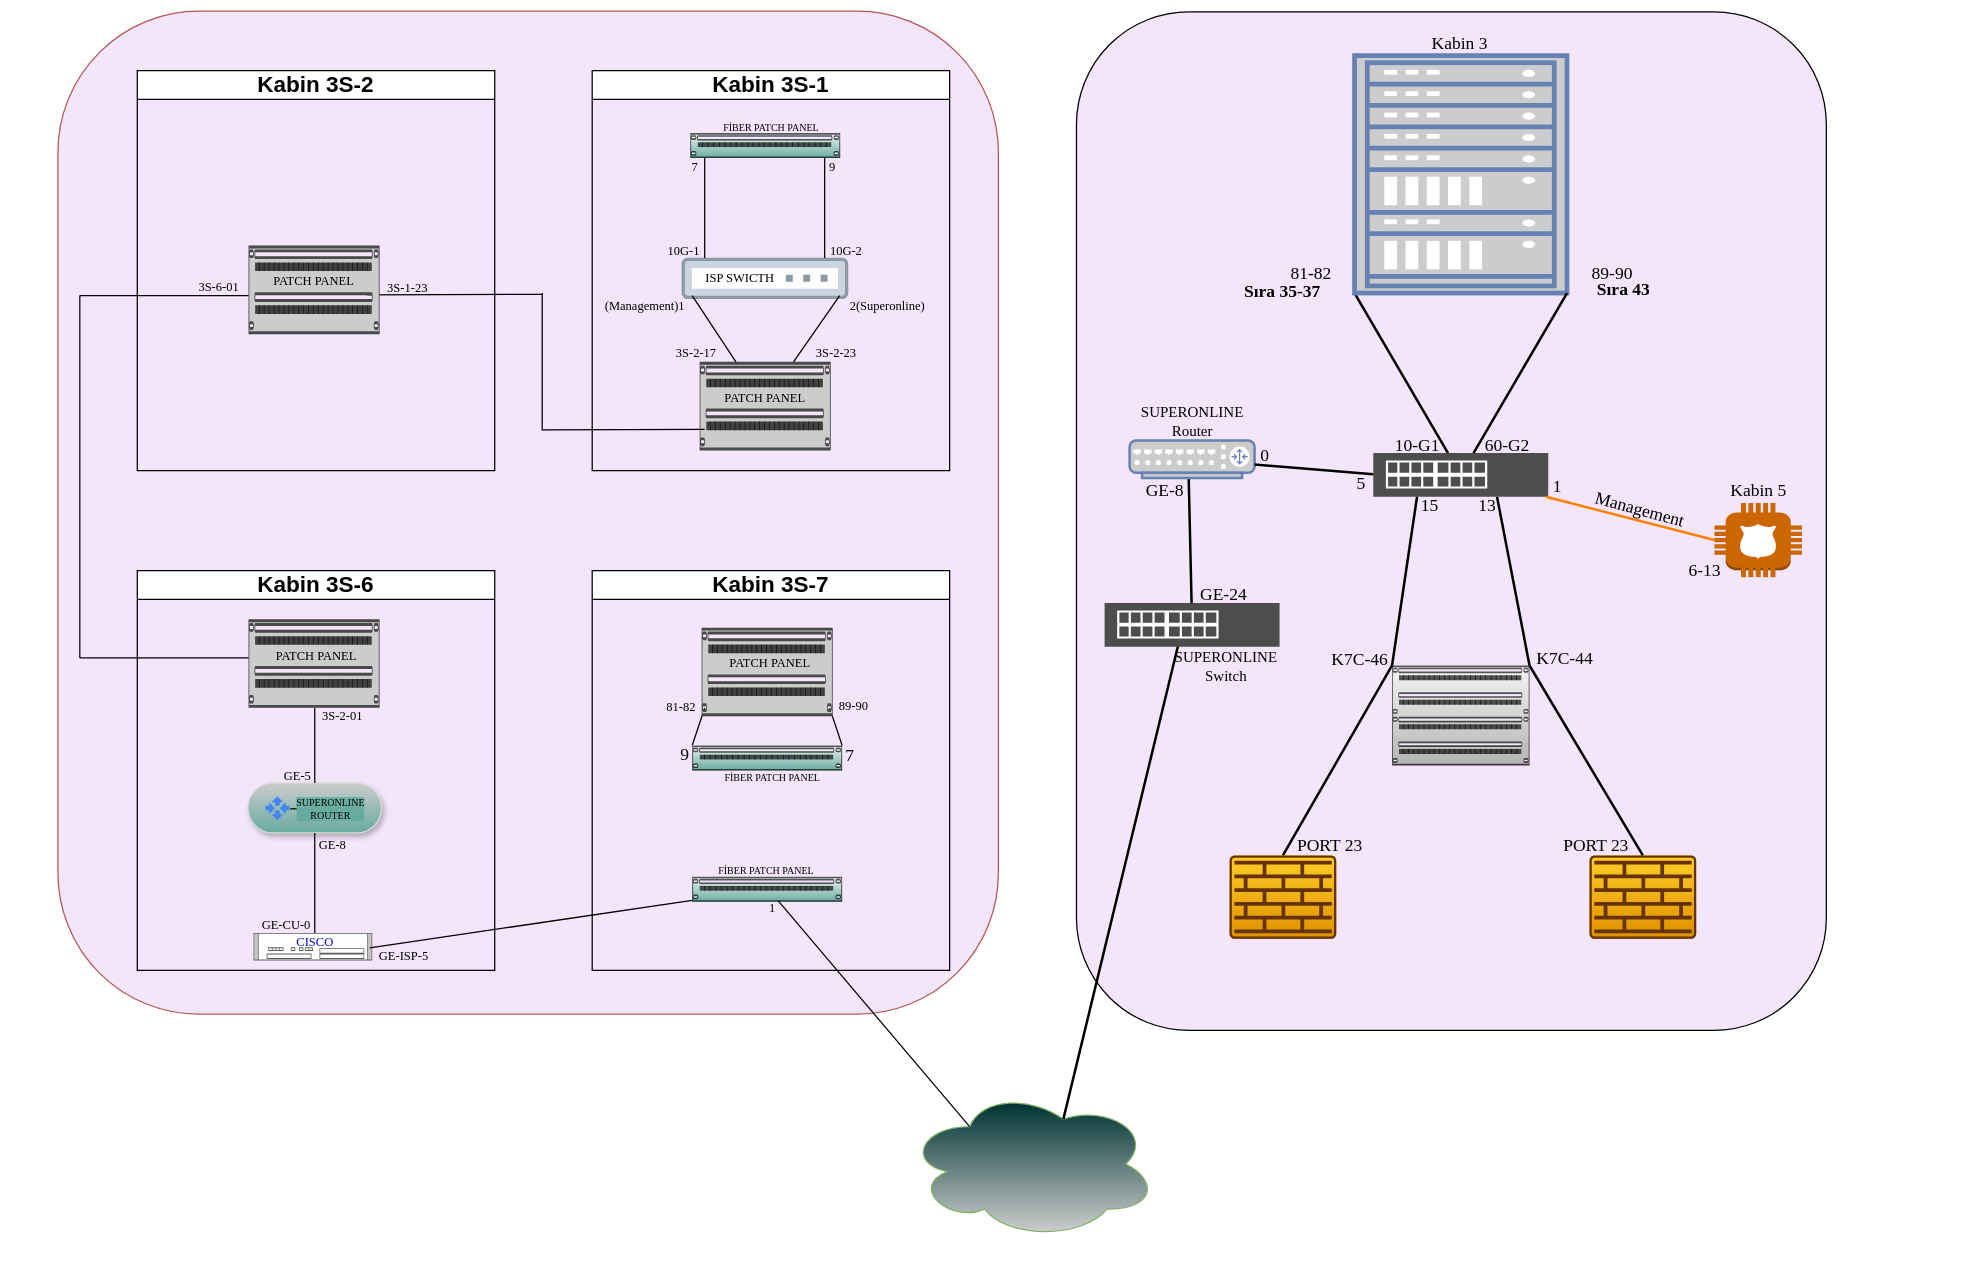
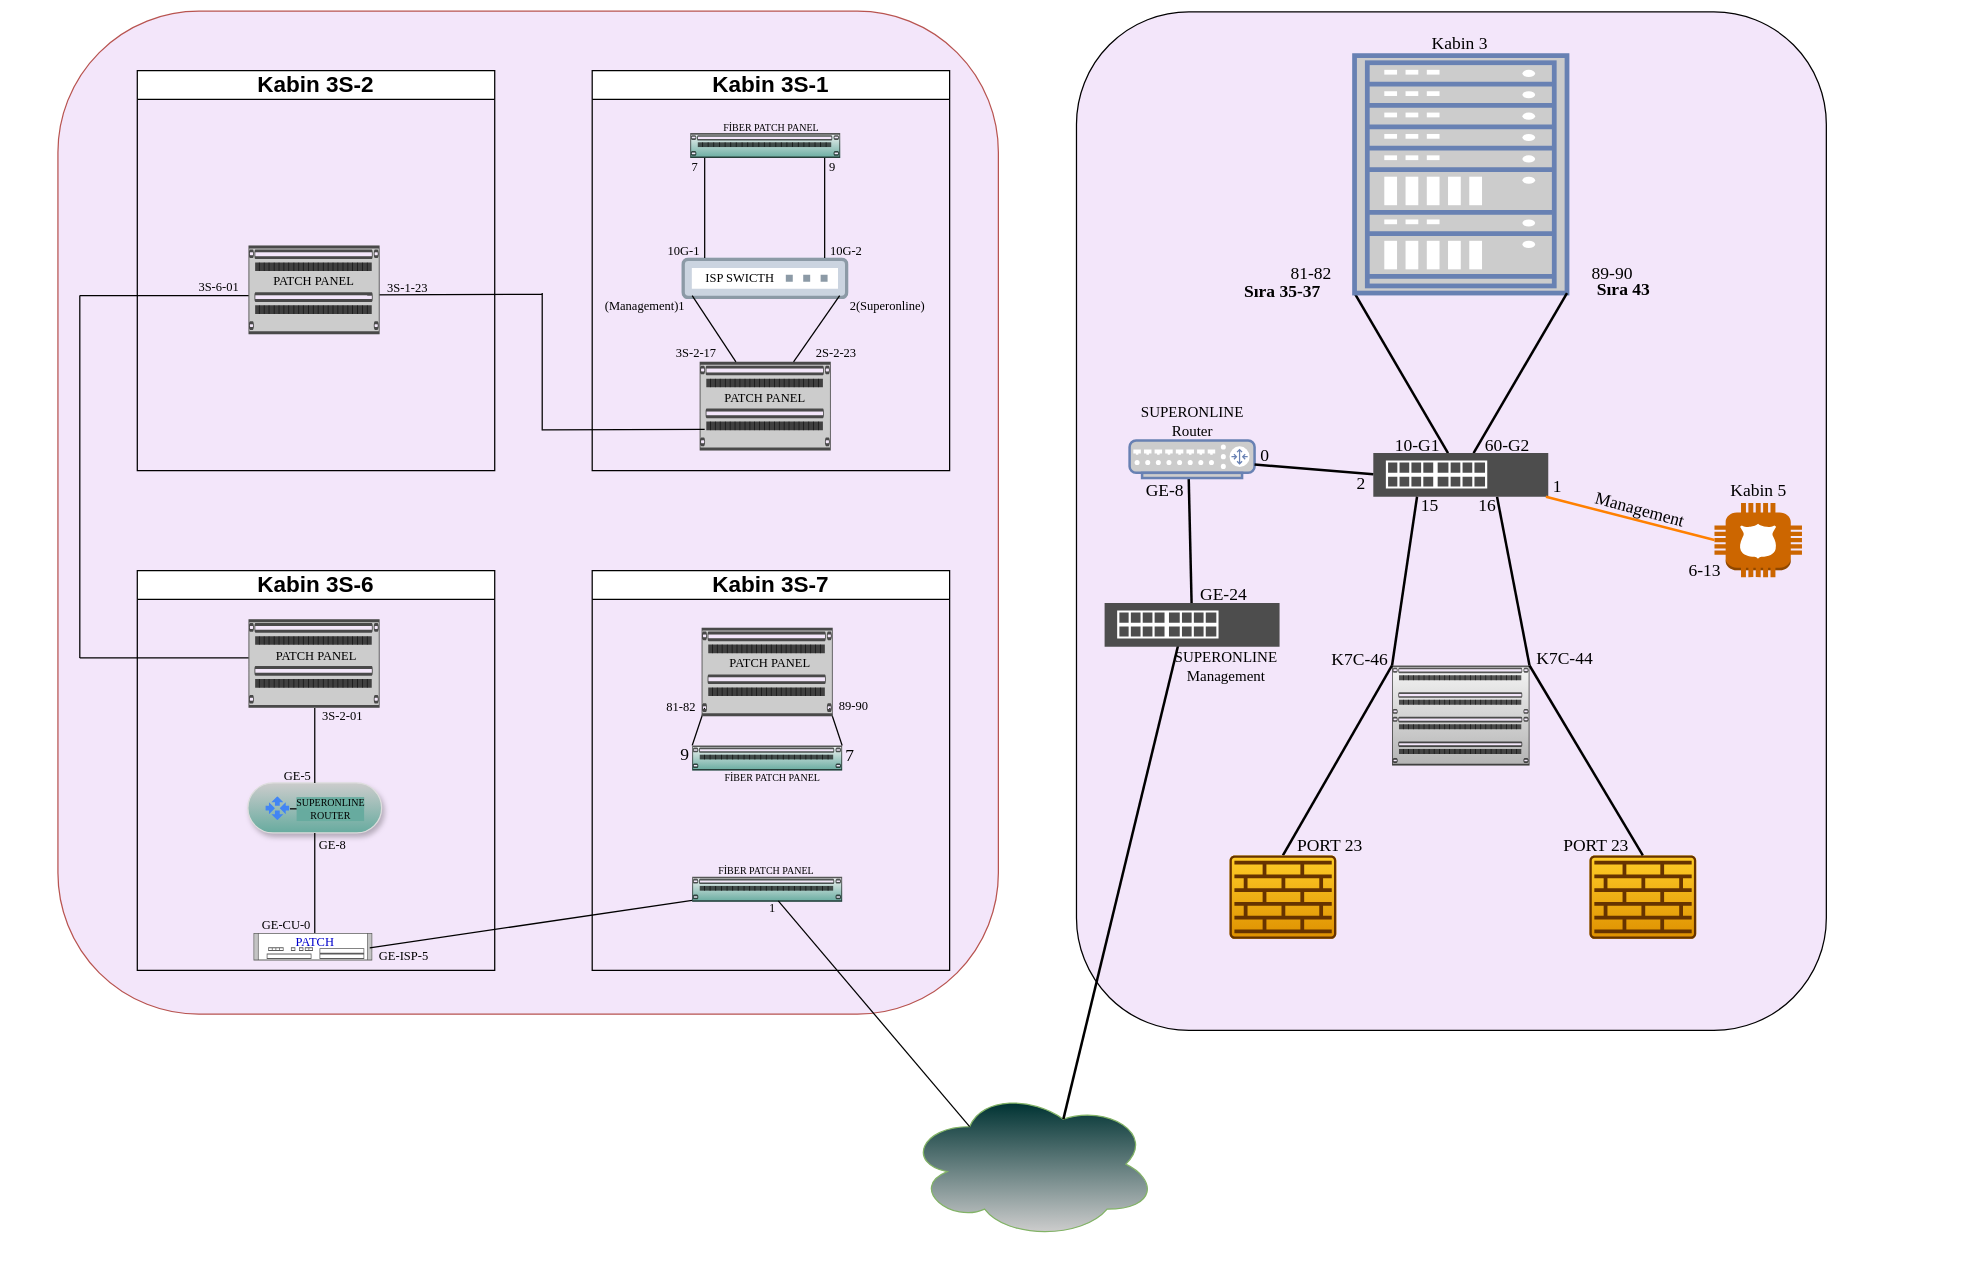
- <mxCell id="102" value="&lt;span style=&quot;font-size: 10px;&quot;&gt;&lt;font face=&quot;Verdana&quot;&gt;3S-2-23&lt;/font&gt;&lt;/span&gt;" style="text;html=1;align=center;verticalAlign=middle;resizable=0;points=[];autosize=1;strokeColor=none;fillColor=none;" parent="1" vertex="1"><mxGeometry x="638" y="266.89" width="60" height="30" as="geometry" /></mxCell>
+ <mxCell id="102" value="&lt;span style=&quot;font-size: 10px;&quot;&gt;&lt;font face=&quot;Verdana&quot;&gt;2S-2-23&lt;/font&gt;&lt;/span&gt;" style="text;html=1;align=center;verticalAlign=middle;resizable=0;points=[];autosize=1;strokeColor=none;fillColor=none;" parent="1" vertex="1"><mxGeometry x="638" y="266.89" width="60" height="30" as="geometry" /></mxCell>
- <mxCell id="47" value="&lt;font face=&quot;Lucida Console&quot; style=&quot;font-size: 14px;&quot;&gt;5&lt;br&gt;&lt;/font&gt;" style="text;html=1;align=center;verticalAlign=middle;resizable=0;points=[];autosize=1;strokeColor=none;fillColor=none;" parent="1" vertex="1"><mxGeometry x="1073" y="372" width="30" height="30" as="geometry" /></mxCell>
+ <mxCell id="47" value="&lt;font face=&quot;Lucida Console&quot; style=&quot;font-size: 14px;&quot;&gt;2&lt;br&gt;&lt;/font&gt;" style="text;html=1;align=center;verticalAlign=middle;resizable=0;points=[];autosize=1;strokeColor=none;fillColor=none;" parent="1" vertex="1"><mxGeometry x="1073" y="372" width="30" height="30" as="geometry" /></mxCell>
- <mxCell id="45" value="&lt;font face=&quot;Verdana&quot; style=&quot;font-size: 14px;&quot;&gt;13&lt;/font&gt;" style="text;html=1;align=center;verticalAlign=middle;resizable=0;points=[];autosize=1;strokeColor=none;fillColor=none;" parent="1" vertex="1"><mxGeometry x="1169" y="390" width="40" height="30" as="geometry" /></mxCell>
+ <mxCell id="45" value="&lt;font face=&quot;Verdana&quot; style=&quot;font-size: 14px;&quot;&gt;16&lt;/font&gt;" style="text;html=1;align=center;verticalAlign=middle;resizable=0;points=[];autosize=1;strokeColor=none;fillColor=none;" parent="1" vertex="1"><mxGeometry x="1169" y="390" width="40" height="30" as="geometry" /></mxCell>
- <mxCell id="49" value="&lt;font face=&quot;Verdana&quot; style=&quot;font-size: 12px;&quot;&gt;SUPERONLINE&lt;br&gt;Switch&lt;/font&gt;" style="text;html=1;align=center;verticalAlign=middle;resizable=0;points=[];autosize=1;strokeColor=none;fillColor=none;" parent="1" vertex="1"><mxGeometry x="925" y="513" width="110" height="40" as="geometry" /></mxCell>
+ <mxCell id="49" value="&lt;font face=&quot;Verdana&quot; style=&quot;font-size: 12px;&quot;&gt;SUPERONLINE&lt;br&gt;Management&lt;/font&gt;" style="text;html=1;align=center;verticalAlign=middle;resizable=0;points=[];autosize=1;strokeColor=none;fillColor=none;" parent="1" vertex="1"><mxGeometry x="925" y="513" width="110" height="40" as="geometry" /></mxCell>
- <mxCell id="71" value="&lt;font face=&quot;Verdana&quot; color=&quot;#0000cc&quot; style=&quot;font-size: 10px;&quot;&gt;CISCO&lt;/font&gt;" style="text;html=1;align=center;verticalAlign=middle;resizable=1;points=[];autosize=1;strokeColor=none;fillColor=none;movable=1;rotatable=1;deletable=1;editable=1;connectable=1;" parent="69" vertex="1"><mxGeometry x="19" y="-1" width="60" height="30" as="geometry" /></mxCell>
+ <mxCell id="71" value="&lt;font face=&quot;Verdana&quot; color=&quot;#0000cc&quot; style=&quot;font-size: 10px;&quot;&gt;PATCH&lt;/font&gt;" style="text;html=1;align=center;verticalAlign=middle;resizable=1;points=[];autosize=1;strokeColor=none;fillColor=none;movable=1;rotatable=1;deletable=1;editable=1;connectable=1;" parent="69" vertex="1"><mxGeometry x="19" y="-1" width="60" height="30" as="geometry" /></mxCell>
